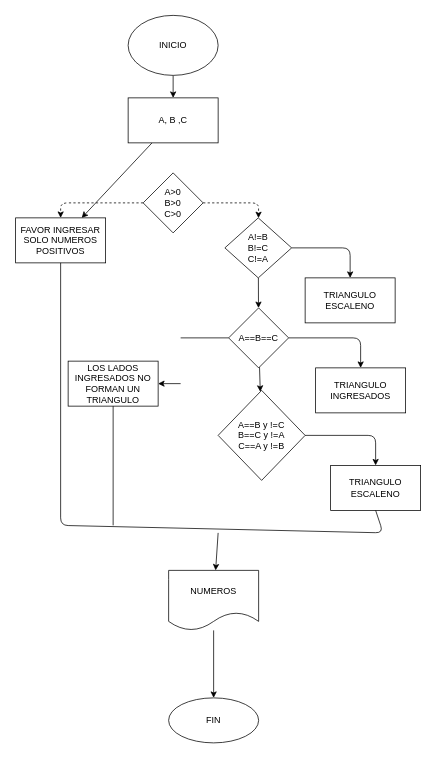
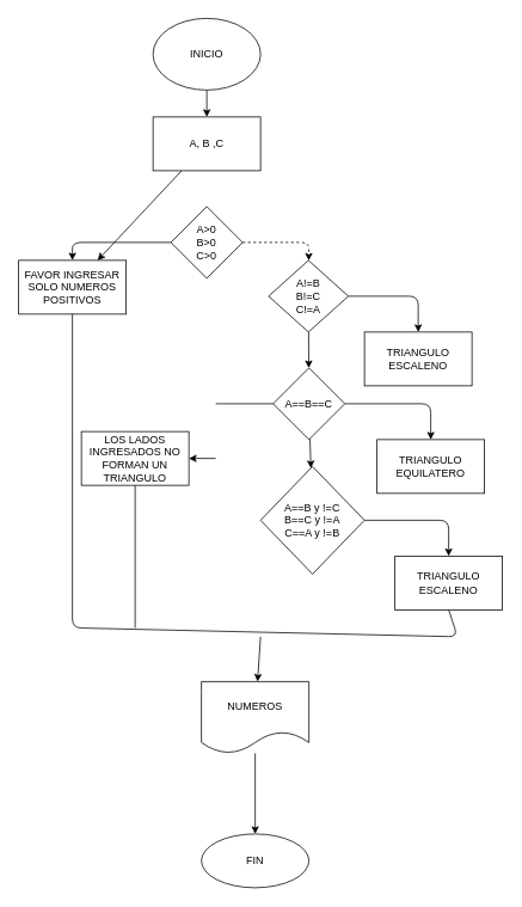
- <mxCell id="7" value="" style="edgeStyle=none;html=1;dashed=1;" edge="1" parent="1" source="8" target="12"><mxGeometry relative="1" as="geometry"><Array as="points"><mxPoint x="80" y="270" /></Array></mxGeometry></mxCell>
+ <mxCell id="7" value="" style="edgeStyle=none;html=1;" edge="1" parent="1" source="8" target="12"><mxGeometry relative="1" as="geometry"><Array as="points"><mxPoint x="80" y="270" /></Array></mxGeometry></mxCell>
- <mxCell id="19" value="TRIANGULO INGRESADOS" style="whiteSpace=wrap;html=1;" vertex="1" parent="1"><mxGeometry x="420" y="490" width="120" height="60" as="geometry" /></mxCell>
+ <mxCell id="19" value="TRIANGULO EQUILATERO" style="whiteSpace=wrap;html=1;" vertex="1" parent="1"><mxGeometry x="420" y="490" width="120" height="60" as="geometry" /></mxCell>
